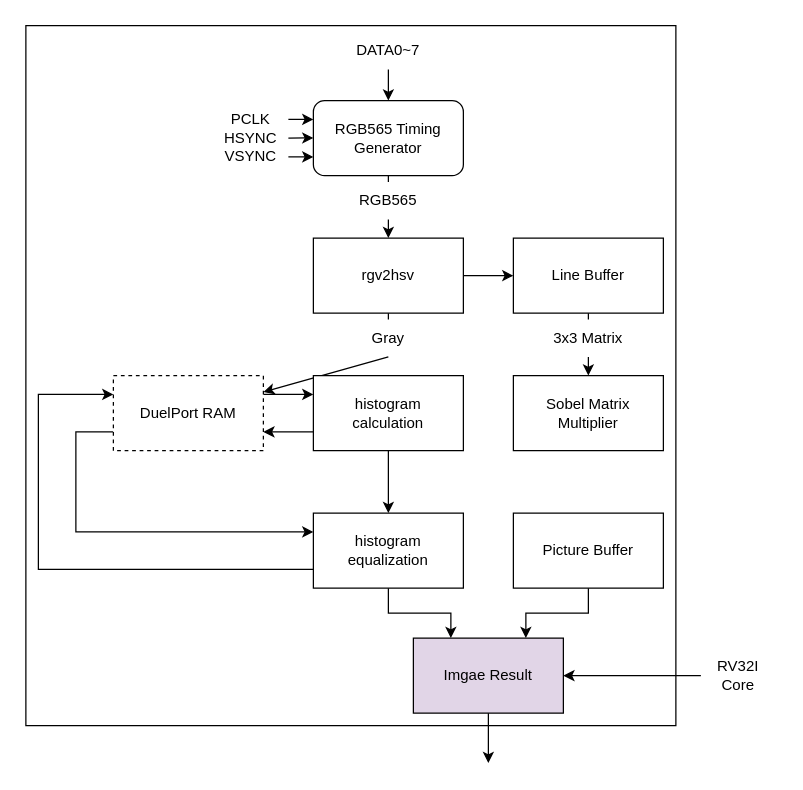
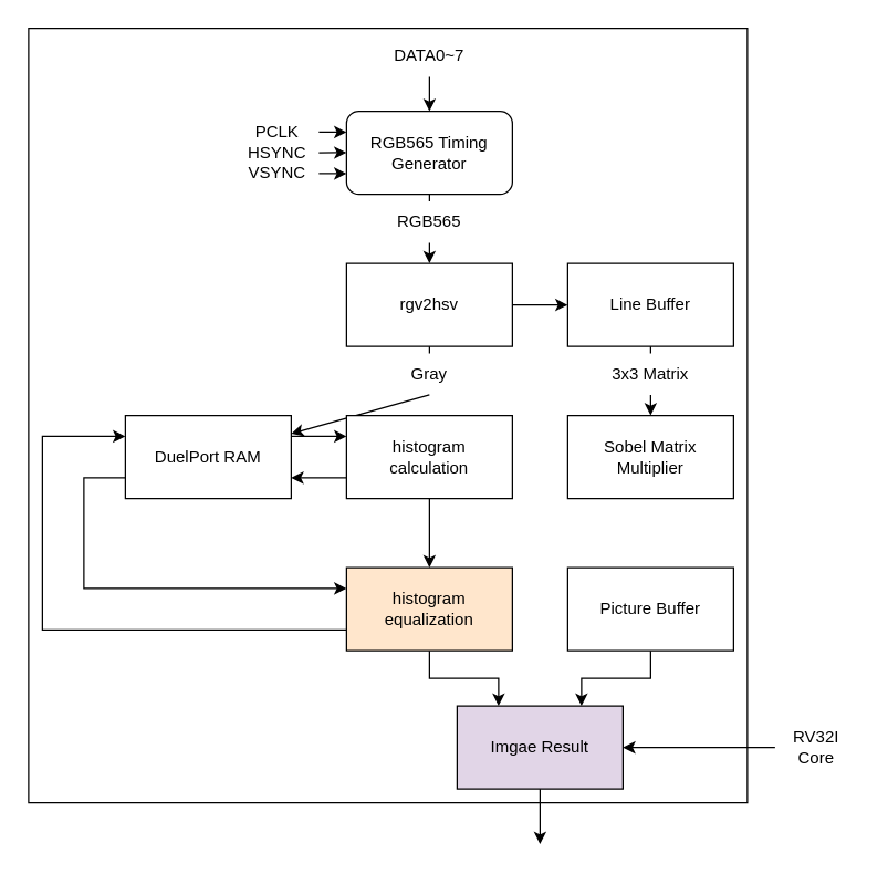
- <mxCell id="11" value="DuelPort RAM" style="rounded=0;whiteSpace=wrap;html=1;dashed=1;" parent="1" vertex="1"><mxGeometry x="90" y="300" width="120" height="60" as="geometry" /></mxCell>
+ <mxCell id="11" value="DuelPort RAM" style="rounded=0;whiteSpace=wrap;html=1;" parent="1" vertex="1"><mxGeometry x="90" y="300" width="120" height="60" as="geometry" /></mxCell>
- <mxCell id="14" value="histogram&lt;br&gt;equalization" style="rounded=0;whiteSpace=wrap;html=1;" parent="1" vertex="1"><mxGeometry x="250" y="410" width="120" height="60" as="geometry" /></mxCell>
+ <mxCell id="14" value="histogram&lt;br&gt;equalization" style="rounded=0;whiteSpace=wrap;html=1;fillColor=#ffe6cc;" parent="1" vertex="1"><mxGeometry x="250" y="410" width="120" height="60" as="geometry" /></mxCell>
